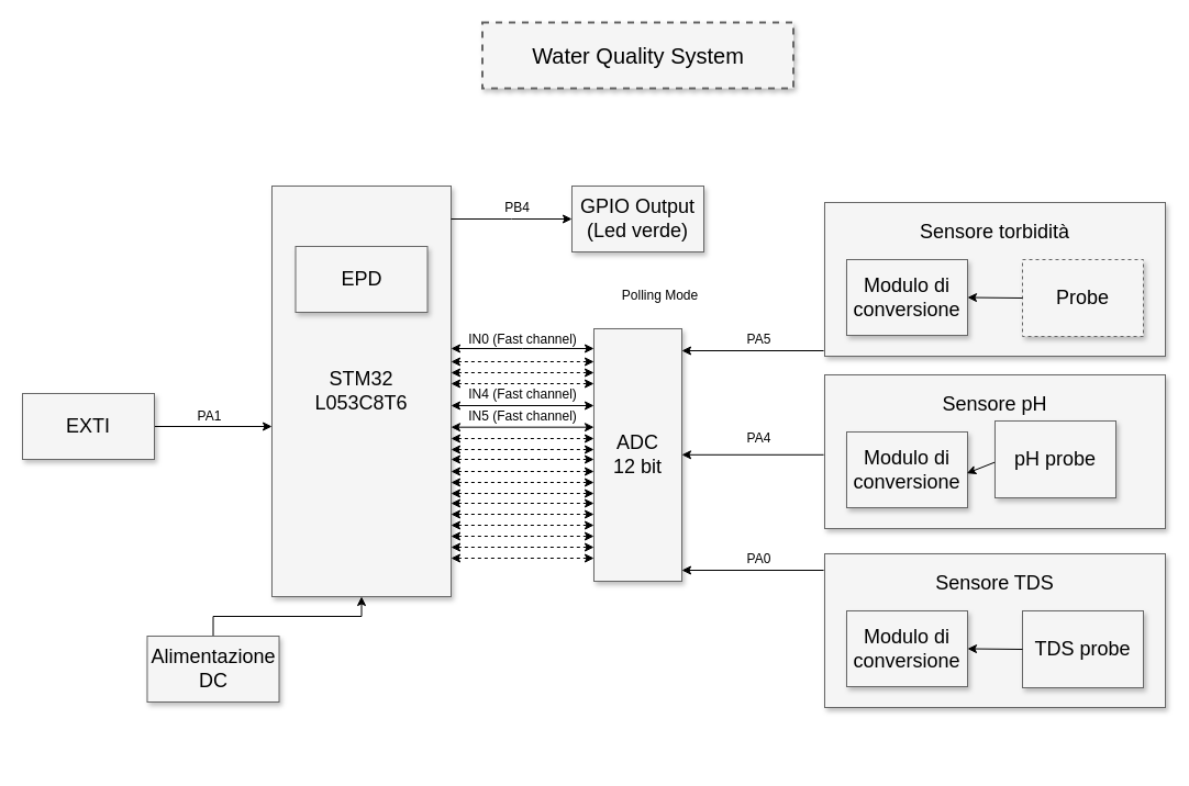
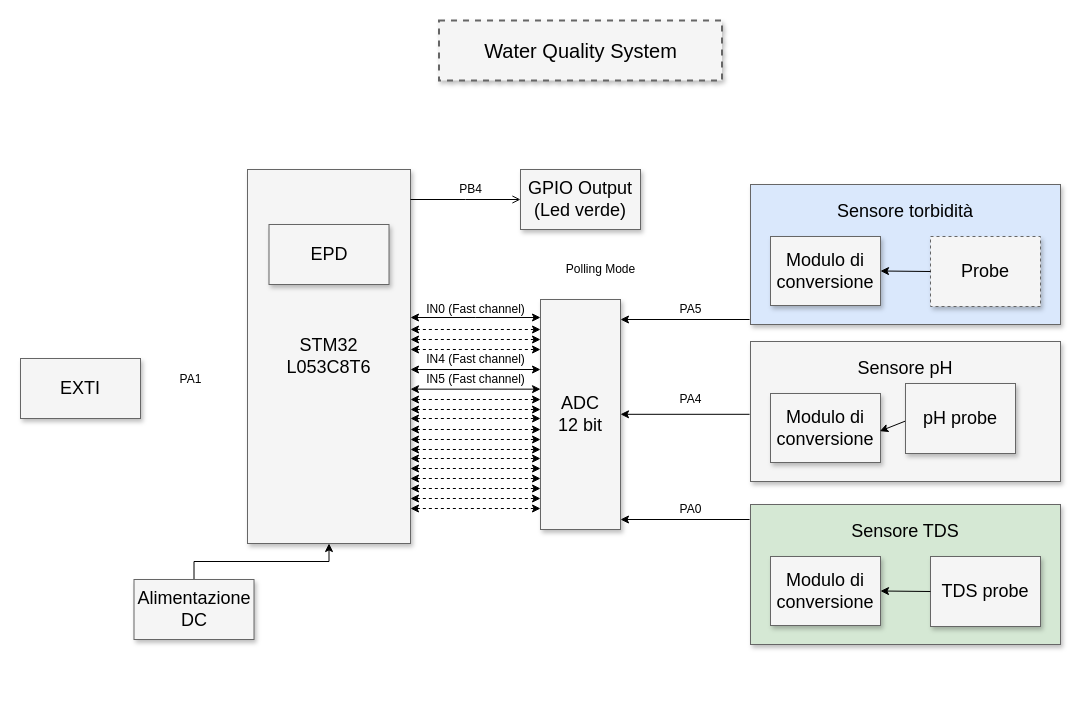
- <mxCell id="33" style="edgeStyle=elbowEdgeStyle;rounded=0;html=1;startArrow=none;startFill=0;jettySize=auto;orthogonalLoop=1;fontSize=18;elbow=vertical;" edge="1" parent="1" source="4" target="13"><mxGeometry relative="1" as="geometry"><mxPoint x="413" y="199" as="sourcePoint" /><mxPoint x="520" y="199" as="targetPoint" /></mxGeometry></mxCell>
+ <mxCell id="33" style="edgeStyle=elbowEdgeStyle;rounded=0;html=1;startArrow=none;startFill=0;jettySize=auto;orthogonalLoop=1;fontSize=18;elbow=vertical;endArrow=open;" edge="1" parent="1" source="4" target="13"><mxGeometry relative="1" as="geometry"><mxPoint x="413" y="199" as="sourcePoint" /><mxPoint x="520" y="199" as="targetPoint" /></mxGeometry></mxCell>
- <mxCell id="29" value="&lt;br&gt;&lt;br&gt;&lt;br&gt;&lt;br&gt;Sensore torbidità&lt;br&gt;&lt;br&gt;&lt;br&gt;&lt;br&gt;&lt;br&gt;&lt;br&gt;&lt;br&gt;&lt;br&gt;&lt;br&gt;" style="whiteSpace=wrap;html=1;shadow=1;fontSize=18;fillColor=#f5f5f5;strokeColor=#666666;" vertex="1" parent="28"><mxGeometry width="310" height="140" as="geometry" /></mxCell>
+ <mxCell id="29" value="&lt;br&gt;&lt;br&gt;&lt;br&gt;&lt;br&gt;Sensore torbidità&lt;br&gt;&lt;br&gt;&lt;br&gt;&lt;br&gt;&lt;br&gt;&lt;br&gt;&lt;br&gt;&lt;br&gt;&lt;br&gt;" style="whiteSpace=wrap;html=1;shadow=1;fontSize=18;fillColor=#dae8fc;strokeColor=#666666;" vertex="1" parent="28"><mxGeometry width="310" height="140" as="geometry" /></mxCell>
- <mxCell id="5" style="edgeStyle=elbowEdgeStyle;rounded=0;html=1;startArrow=none;startFill=0;jettySize=auto;orthogonalLoop=1;fontSize=18;elbow=vertical;" parent="1" source="6" target="4" edge="1"><mxGeometry relative="1" as="geometry" /></mxCell>
- <mxCell id="23" value="&lt;br&gt;&lt;br&gt;&lt;br&gt;&lt;br&gt;Sensore TDS&lt;br&gt;&lt;br&gt;&lt;br&gt;&lt;br&gt;&lt;br&gt;&lt;br&gt;&lt;br&gt;&lt;br&gt;&lt;br&gt;" style="whiteSpace=wrap;html=1;shadow=1;fontSize=18;fillColor=#f5f5f5;strokeColor=#666666;" vertex="1" parent="22"><mxGeometry width="310" height="140" as="geometry" /></mxCell>
+ <mxCell id="23" value="&lt;br&gt;&lt;br&gt;&lt;br&gt;&lt;br&gt;Sensore TDS&lt;br&gt;&lt;br&gt;&lt;br&gt;&lt;br&gt;&lt;br&gt;&lt;br&gt;&lt;br&gt;&lt;br&gt;&lt;br&gt;" style="whiteSpace=wrap;html=1;shadow=1;fontSize=18;fillColor=#d5e8d4;strokeColor=#666666;" vertex="1" parent="22"><mxGeometry width="310" height="140" as="geometry" /></mxCell>
